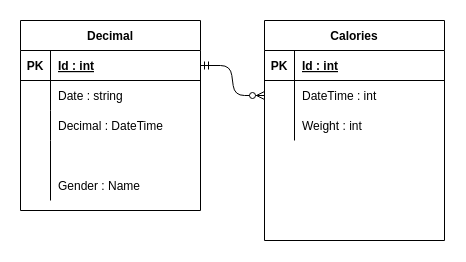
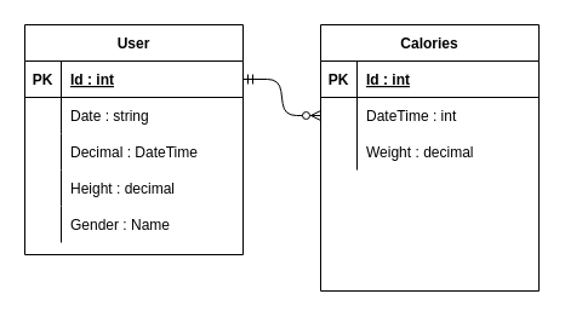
- <mxCell id="2" value="Decimal" style="shape=table;startSize=30;container=1;collapsible=1;childLayout=tableLayout;fixedRows=1;rowLines=0;fontStyle=1;align=center;resizeLast=1;" parent="1" vertex="1"><mxGeometry x="20" y="20" width="180" height="190" as="geometry" /></mxCell>
+ <mxCell id="2" value="User" style="shape=table;startSize=30;container=1;collapsible=1;childLayout=tableLayout;fixedRows=1;rowLines=0;fontStyle=1;align=center;resizeLast=1;" parent="1" vertex="1"><mxGeometry x="20" y="20" width="180" height="190" as="geometry" /></mxCell>
- <mxCell id="26" value="Weight : int" style="shape=partialRectangle;connectable=0;fillColor=none;top=0;left=0;bottom=0;right=0;align=left;spacingLeft=6;overflow=hidden;" parent="24" vertex="1"><mxGeometry x="30" width="150" height="30" as="geometry" /></mxCell>
+ <mxCell id="26" value="Weight : decimal" style="shape=partialRectangle;connectable=0;fillColor=none;top=0;left=0;bottom=0;right=0;align=left;spacingLeft=6;overflow=hidden;" parent="24" vertex="1"><mxGeometry x="30" width="150" height="30" as="geometry" /></mxCell>
+ <mxCell id="14" value="Height : decimal" style="shape=partialRectangle;connectable=0;fillColor=none;top=0;left=0;bottom=0;right=0;align=left;spacingLeft=6;overflow=hidden;" parent="12" vertex="1"><mxGeometry x="30" width="150" height="30" as="geometry" /></mxCell>
